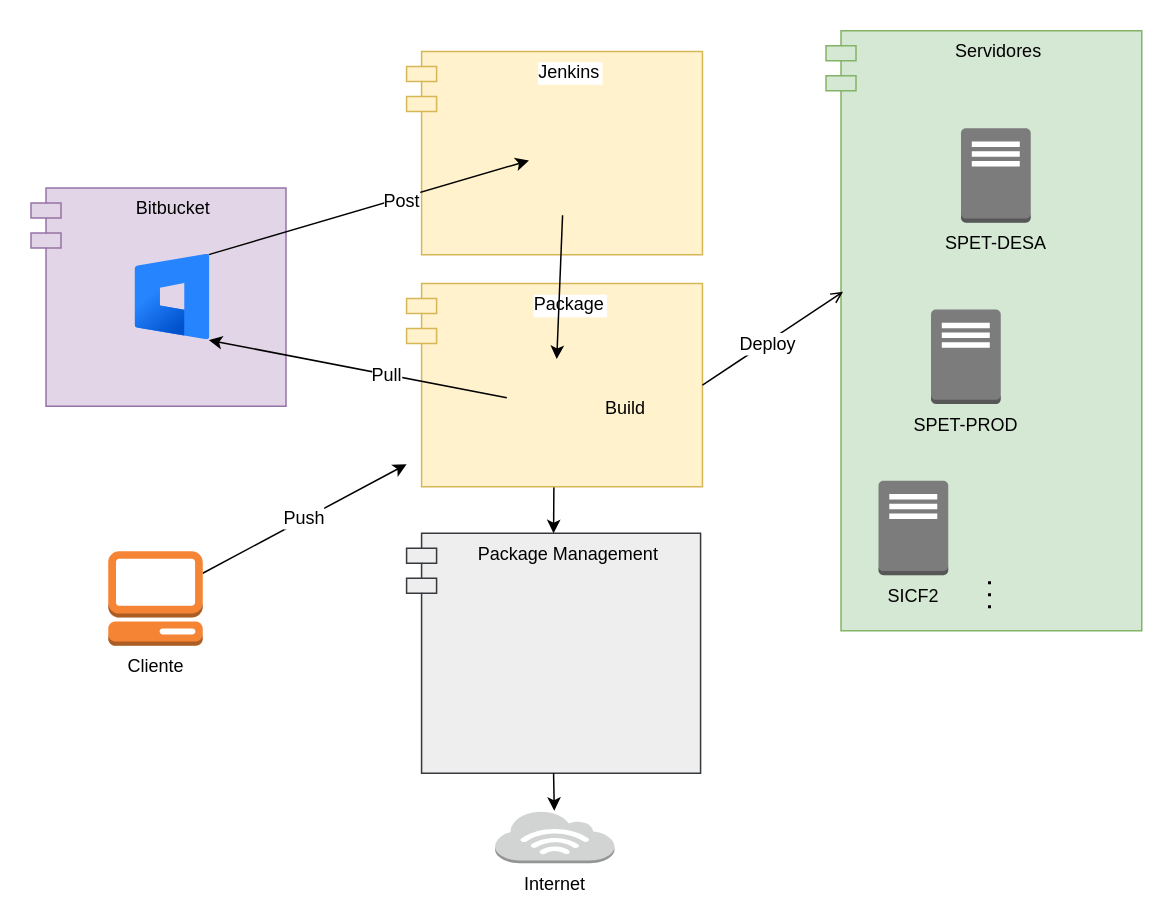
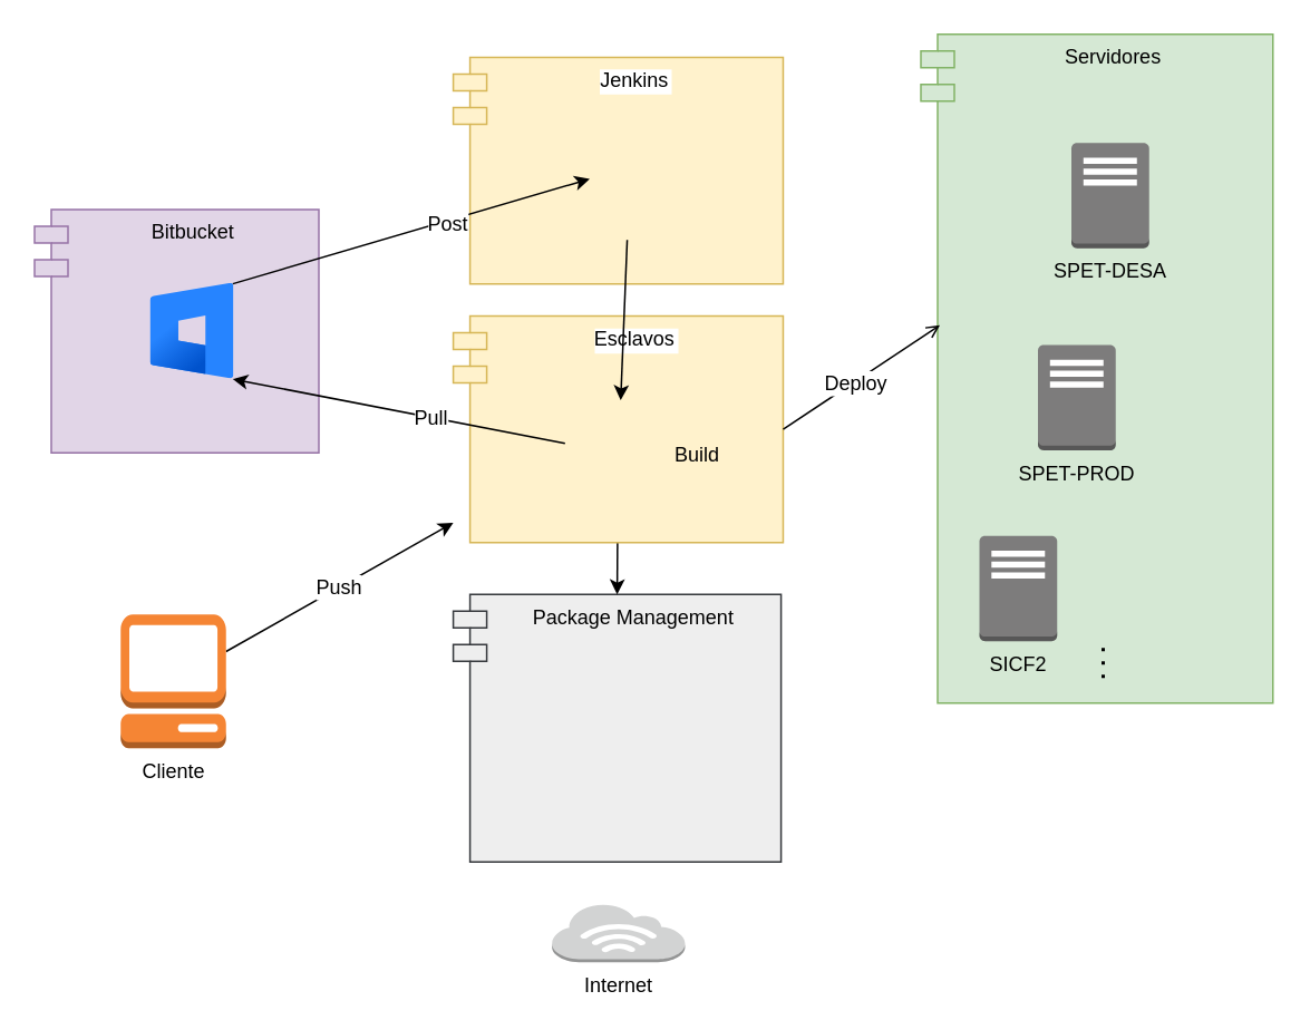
- <mxCell id="6" value="Package&#10;" style="shape=module;align=left;spacingLeft=20;align=center;verticalAlign=top;fontSize=12;fillColor=#fff2cc;strokeColor=#d6b656;labelBackgroundColor=default;" parent="1" vertex="1"><mxGeometry x="270.39" y="188.51" width="197.25" height="135.5" as="geometry" /></mxCell>
+ <mxCell id="6" value="Esclavos&#10;" style="shape=module;align=left;spacingLeft=20;align=center;verticalAlign=top;fontSize=12;fillColor=#fff2cc;strokeColor=#d6b656;labelBackgroundColor=default;" parent="1" vertex="1"><mxGeometry x="270.39" y="188.51" width="197.25" height="135.5" as="geometry" /></mxCell>
- <mxCell id="25" value="Cliente" style="outlineConnect=0;dashed=0;verticalLabelPosition=bottom;verticalAlign=top;align=center;html=1;shape=mxgraph.aws3.management_console;fillColor=#F58534;gradientColor=none;labelBackgroundColor=default;fontSize=12;fontColor=#000000;" parent="1" vertex="1"><mxGeometry x="71.5" y="367" width="63" height="63" as="geometry" /></mxCell>
+ <mxCell id="25" value="Cliente" style="outlineConnect=0;dashed=0;verticalLabelPosition=bottom;verticalAlign=top;align=center;html=1;shape=mxgraph.aws3.management_console;fillColor=#F58534;gradientColor=none;labelBackgroundColor=default;fontSize=12;fontColor=#000000;" parent="1" vertex="1"><mxGeometry x="71.5" y="367" width="63" height="80" as="geometry" /></mxCell>
- <mxCell id="4" style="edgeStyle=none;rounded=0;orthogonalLoop=1;jettySize=auto;html=1;fontSize=12;fontColor=#000000;exitX=0.5;exitY=1;exitDx=0;exitDy=0;" parent="1" source="2" target="17" edge="1"><mxGeometry relative="1" as="geometry"><mxPoint x="360" y="600" as="sourcePoint" /></mxGeometry></mxCell>
